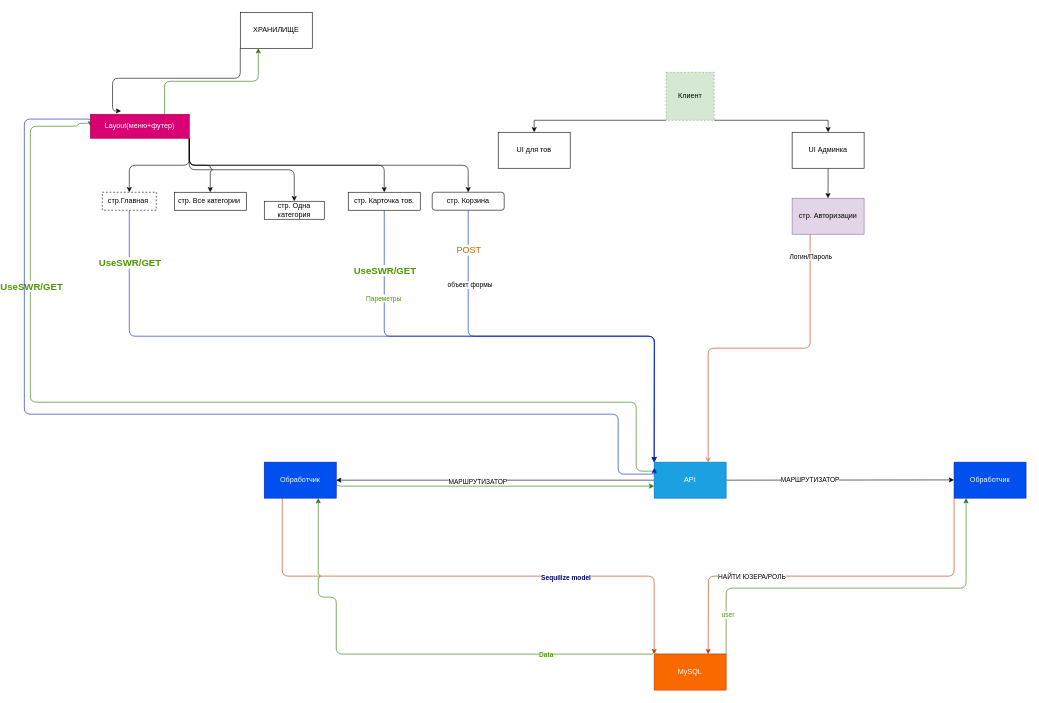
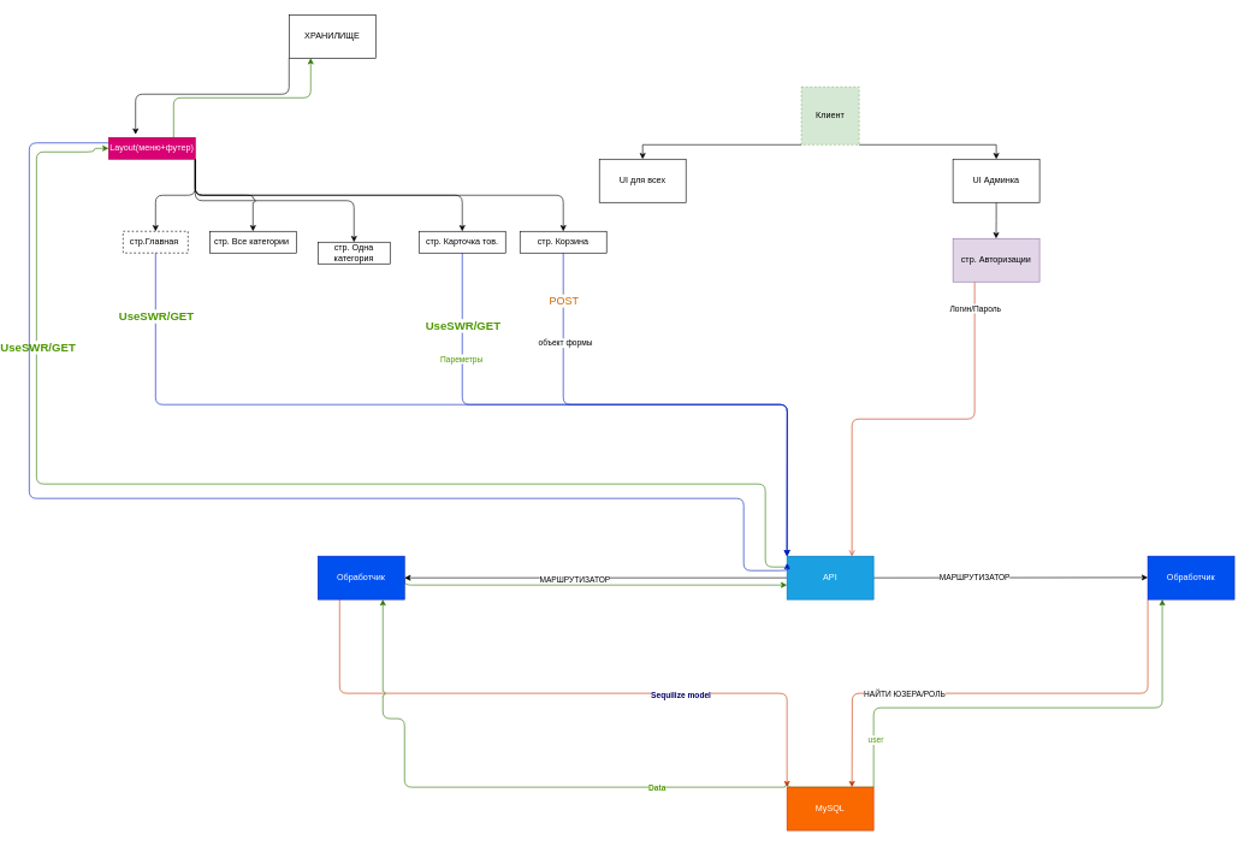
- <mxCell id="49" value="Layout(меню+футер)" style="rounded=0;whiteSpace=wrap;html=1;fillColor=#d80073;strokeColor=#A50040;fontColor=#ffffff;" vertex="1" parent="1"><mxGeometry x="130" y="190" width="165" height="40" as="geometry" /></mxCell>
+ <mxCell id="49" value="Layout(меню+футер)" style="rounded=0;whiteSpace=wrap;html=1;fillColor=#d80073;strokeColor=#A50040;fontColor=#ffffff;" vertex="1" parent="1"><mxGeometry x="130" y="190" width="120" height="30" as="geometry" /></mxCell>
- <mxCell id="5" value="UI для тов" style="rounded=0;whiteSpace=wrap;html=1;" vertex="1" parent="1"><mxGeometry x="810" y="220" width="120" height="60" as="geometry" /></mxCell>
+ <mxCell id="5" value="UI для всех" style="rounded=0;whiteSpace=wrap;html=1;" vertex="1" parent="1"><mxGeometry x="810" y="220" width="120" height="60" as="geometry" /></mxCell>
- <mxCell id="19" value="стр. Корзина" style="whiteSpace=wrap;html=1;rounded=1;" vertex="1" parent="1"><mxGeometry x="700" y="320" width="120" height="30" as="geometry" /></mxCell>
+ <mxCell id="19" value="стр. Корзина" style="rounded=0;whiteSpace=wrap;html=1;" vertex="1" parent="1"><mxGeometry x="700" y="320" width="120" height="30" as="geometry" /></mxCell>
